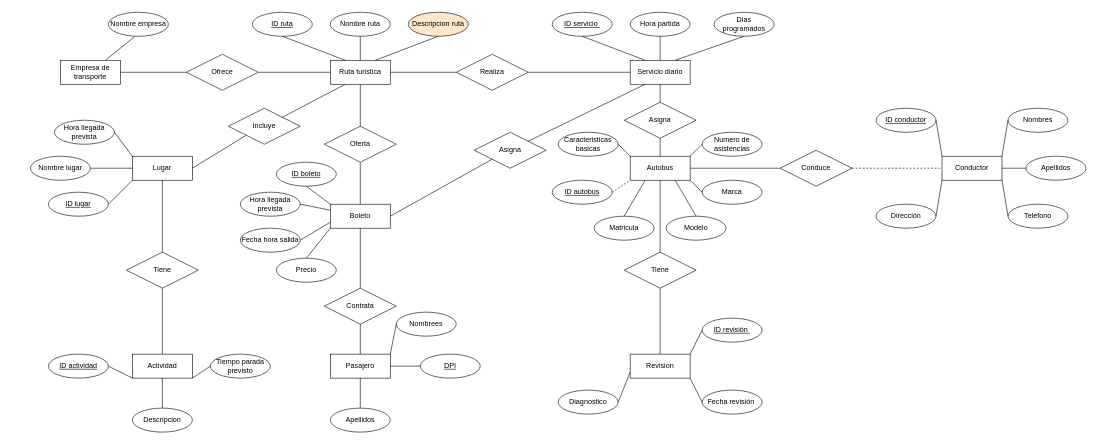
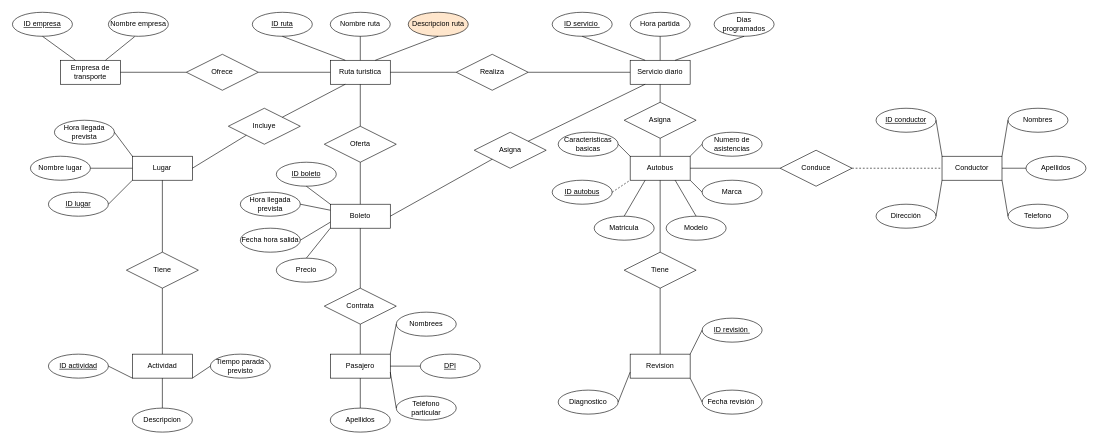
+ <mxCell id="12" value="ID empresa" style="ellipse;whiteSpace=wrap;html=1;align=center;fontStyle=4;" parent="1" vertex="1"><mxGeometry x="20" y="20" width="100" height="40" as="geometry" /></mxCell>
+ <mxCell id="13" value="" style="endArrow=none;html=1;rounded=0;exitX=0.5;exitY=1;exitDx=0;exitDy=0;entryX=0.25;entryY=0;entryDx=0;entryDy=0;" parent="1" source="12" target="2" edge="1"><mxGeometry relative="1" as="geometry"><mxPoint x="330" y="180" as="sourcePoint" /><mxPoint x="490" y="180" as="targetPoint" /></mxGeometry></mxCell>
+ <mxCell id="112" value="" style="endArrow=none;html=1;rounded=0;exitX=0;exitY=0.5;exitDx=0;exitDy=0;entryX=1;entryY=0.75;entryDx=0;entryDy=0;" parent="1" source="49" target="5" edge="1"><mxGeometry relative="1" as="geometry"><mxPoint x="890" y="320" as="sourcePoint" /><mxPoint x="1050" y="320" as="targetPoint" /></mxGeometry></mxCell>
+ <mxCell id="49" value="Teléfono particular" style="ellipse;whiteSpace=wrap;html=1;align=center;" parent="1" vertex="1"><mxGeometry x="660" y="660" width="100" height="40" as="geometry" /></mxCell>
